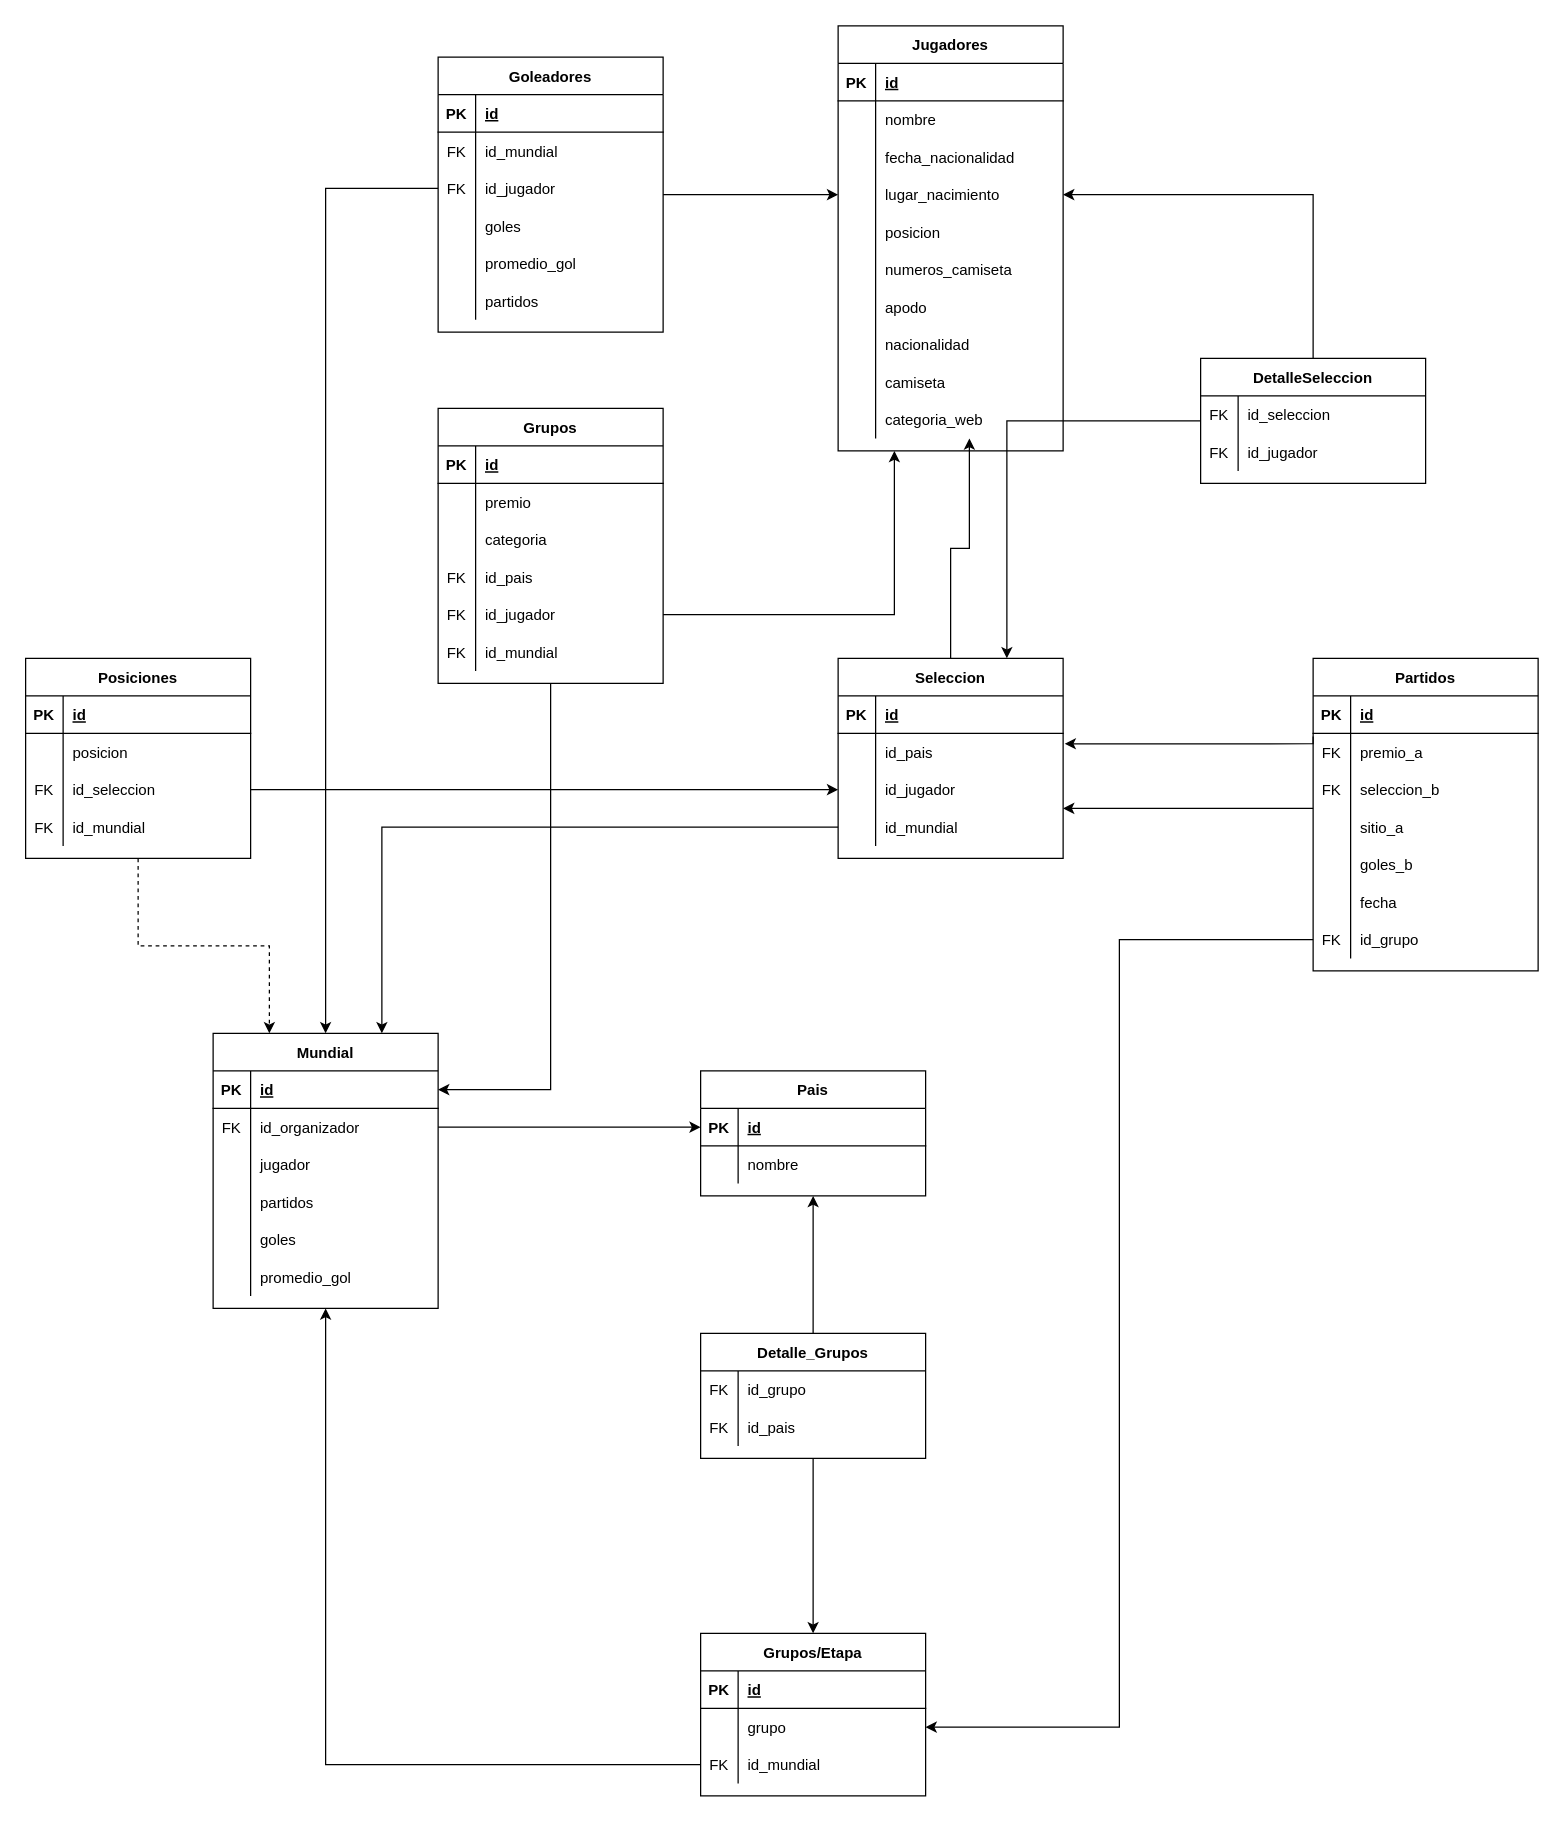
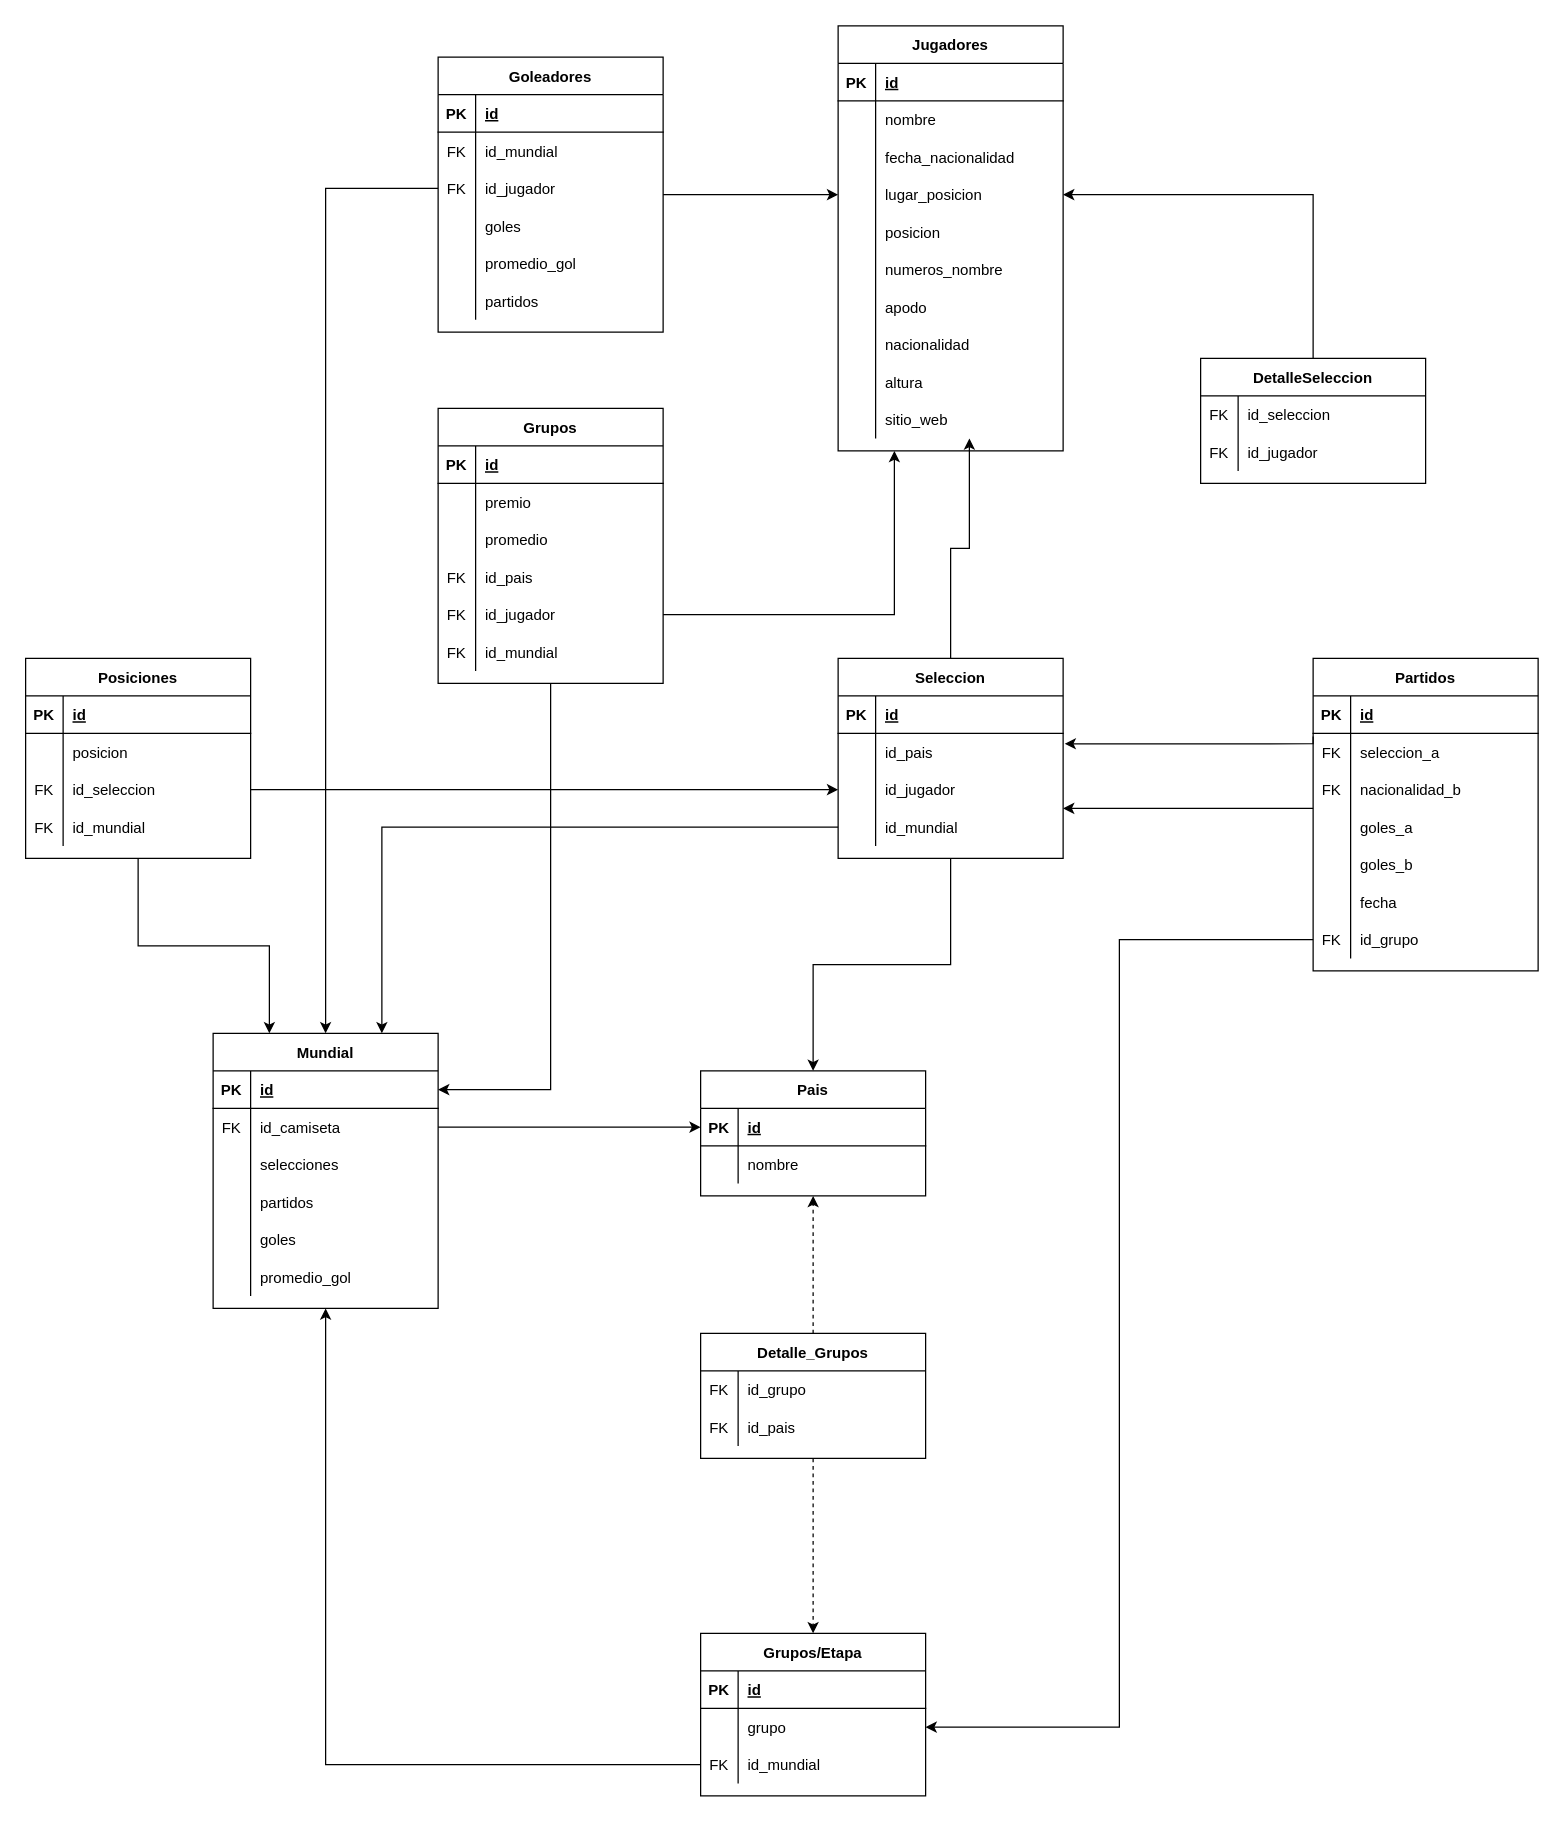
- <mxCell id="41" value="lugar_nacimiento" style="shape=partialRectangle;connectable=0;fillColor=none;top=0;left=0;bottom=0;right=0;align=left;spacingLeft=6;overflow=hidden;" parent="39" vertex="1"><mxGeometry x="30" width="150" height="30" as="geometry"><mxRectangle width="150" height="30" as="alternateBounds" /></mxGeometry></mxCell>
+ <mxCell id="41" value="lugar_posicion" style="shape=partialRectangle;connectable=0;fillColor=none;top=0;left=0;bottom=0;right=0;align=left;spacingLeft=6;overflow=hidden;" parent="39" vertex="1"><mxGeometry x="30" width="150" height="30" as="geometry"><mxRectangle width="150" height="30" as="alternateBounds" /></mxGeometry></mxCell>
- <mxCell id="47" value="numeros_camiseta" style="shape=partialRectangle;connectable=0;fillColor=none;top=0;left=0;bottom=0;right=0;align=left;spacingLeft=6;overflow=hidden;" parent="45" vertex="1"><mxGeometry x="30" width="150" height="30" as="geometry"><mxRectangle width="150" height="30" as="alternateBounds" /></mxGeometry></mxCell>
+ <mxCell id="47" value="numeros_nombre" style="shape=partialRectangle;connectable=0;fillColor=none;top=0;left=0;bottom=0;right=0;align=left;spacingLeft=6;overflow=hidden;" parent="45" vertex="1"><mxGeometry x="30" width="150" height="30" as="geometry"><mxRectangle width="150" height="30" as="alternateBounds" /></mxGeometry></mxCell>
- <mxCell id="56" value="camiseta" style="shape=partialRectangle;connectable=0;fillColor=none;top=0;left=0;bottom=0;right=0;align=left;spacingLeft=6;overflow=hidden;" parent="54" vertex="1"><mxGeometry x="30" width="150" height="30" as="geometry"><mxRectangle width="150" height="30" as="alternateBounds" /></mxGeometry></mxCell>
+ <mxCell id="56" value="altura" style="shape=partialRectangle;connectable=0;fillColor=none;top=0;left=0;bottom=0;right=0;align=left;spacingLeft=6;overflow=hidden;" parent="54" vertex="1"><mxGeometry x="30" width="150" height="30" as="geometry"><mxRectangle width="150" height="30" as="alternateBounds" /></mxGeometry></mxCell>
- <mxCell id="59" value="categoria_web" style="shape=partialRectangle;connectable=0;fillColor=none;top=0;left=0;bottom=0;right=0;align=left;spacingLeft=6;overflow=hidden;" parent="57" vertex="1"><mxGeometry x="30" width="150" height="30" as="geometry"><mxRectangle width="150" height="30" as="alternateBounds" /></mxGeometry></mxCell>
+ <mxCell id="59" value="sitio_web" style="shape=partialRectangle;connectable=0;fillColor=none;top=0;left=0;bottom=0;right=0;align=left;spacingLeft=6;overflow=hidden;" parent="57" vertex="1"><mxGeometry x="30" width="150" height="30" as="geometry"><mxRectangle width="150" height="30" as="alternateBounds" /></mxGeometry></mxCell>
- <mxCell id="185" value="" style="endArrow=classic;html=1;rounded=0;exitX=0;exitY=0.5;exitDx=0;exitDy=0;entryX=0.75;entryY=0;entryDx=0;entryDy=0;" edge="1" parent="1" source="178" target="127"><mxGeometry width="50" height="50" relative="1" as="geometry"><mxPoint x="810" y="506" as="sourcePoint" /><mxPoint x="860" y="456" as="targetPoint" /><Array as="points"><mxPoint x="805" y="336" /></Array></mxGeometry></mxCell>
- <mxCell id="167" value="categoria" style="shape=partialRectangle;connectable=0;fillColor=none;top=0;left=0;bottom=0;right=0;align=left;spacingLeft=6;overflow=hidden;" parent="165" vertex="1"><mxGeometry x="30" width="150" height="30" as="geometry"><mxRectangle width="150" height="30" as="alternateBounds" /></mxGeometry></mxCell>
+ <mxCell id="167" value="promedio" style="shape=partialRectangle;connectable=0;fillColor=none;top=0;left=0;bottom=0;right=0;align=left;spacingLeft=6;overflow=hidden;" parent="165" vertex="1"><mxGeometry x="30" width="150" height="30" as="geometry"><mxRectangle width="150" height="30" as="alternateBounds" /></mxGeometry></mxCell>
- <mxCell id="77" value="premio_a" style="shape=partialRectangle;connectable=0;fillColor=none;top=0;left=0;bottom=0;right=0;align=left;spacingLeft=6;overflow=hidden;" parent="75" vertex="1"><mxGeometry x="30" width="150" height="30" as="geometry"><mxRectangle width="150" height="30" as="alternateBounds" /></mxGeometry></mxCell>
+ <mxCell id="77" value="seleccion_a" style="shape=partialRectangle;connectable=0;fillColor=none;top=0;left=0;bottom=0;right=0;align=left;spacingLeft=6;overflow=hidden;" parent="75" vertex="1"><mxGeometry x="30" width="150" height="30" as="geometry"><mxRectangle width="150" height="30" as="alternateBounds" /></mxGeometry></mxCell>
- <mxCell id="80" value="seleccion_b" style="shape=partialRectangle;connectable=0;fillColor=none;top=0;left=0;bottom=0;right=0;align=left;spacingLeft=6;overflow=hidden;" parent="78" vertex="1"><mxGeometry x="30" width="150" height="30" as="geometry"><mxRectangle width="150" height="30" as="alternateBounds" /></mxGeometry></mxCell>
+ <mxCell id="80" value="nacionalidad_b" style="shape=partialRectangle;connectable=0;fillColor=none;top=0;left=0;bottom=0;right=0;align=left;spacingLeft=6;overflow=hidden;" parent="78" vertex="1"><mxGeometry x="30" width="150" height="30" as="geometry"><mxRectangle width="150" height="30" as="alternateBounds" /></mxGeometry></mxCell>
- <mxCell id="83" value="sitio_a" style="shape=partialRectangle;connectable=0;fillColor=none;top=0;left=0;bottom=0;right=0;align=left;spacingLeft=6;overflow=hidden;" parent="81" vertex="1"><mxGeometry x="30" width="150" height="30" as="geometry"><mxRectangle width="150" height="30" as="alternateBounds" /></mxGeometry></mxCell>
+ <mxCell id="83" value="goles_a" style="shape=partialRectangle;connectable=0;fillColor=none;top=0;left=0;bottom=0;right=0;align=left;spacingLeft=6;overflow=hidden;" parent="81" vertex="1"><mxGeometry x="30" width="150" height="30" as="geometry"><mxRectangle width="150" height="30" as="alternateBounds" /></mxGeometry></mxCell>
- <mxCell id="142" style="edgeStyle=orthogonalEdgeStyle;rounded=0;orthogonalLoop=1;jettySize=auto;html=1;entryX=0.25;entryY=0;entryDx=0;entryDy=0;dashed=1;" parent="1" source="143" target="2" edge="1"><mxGeometry relative="1" as="geometry" /></mxCell>
+ <mxCell id="142" style="edgeStyle=orthogonalEdgeStyle;rounded=0;orthogonalLoop=1;jettySize=auto;html=1;entryX=0.25;entryY=0;entryDx=0;entryDy=0;" parent="1" source="143" target="2" edge="1"><mxGeometry relative="1" as="geometry" /></mxCell>
+ <mxCell id="126" style="edgeStyle=orthogonalEdgeStyle;rounded=0;orthogonalLoop=1;jettySize=auto;html=1;entryX=0.5;entryY=0;entryDx=0;entryDy=0;" parent="1" source="127" target="21" edge="1"><mxGeometry relative="1" as="geometry" /></mxCell>
- <mxCell id="8" value="id_organizador" style="shape=partialRectangle;connectable=0;fillColor=none;top=0;left=0;bottom=0;right=0;align=left;spacingLeft=6;overflow=hidden;" parent="6" vertex="1"><mxGeometry x="30" width="150" height="30" as="geometry"><mxRectangle width="150" height="30" as="alternateBounds" /></mxGeometry></mxCell>
+ <mxCell id="8" value="id_camiseta" style="shape=partialRectangle;connectable=0;fillColor=none;top=0;left=0;bottom=0;right=0;align=left;spacingLeft=6;overflow=hidden;" parent="6" vertex="1"><mxGeometry x="30" width="150" height="30" as="geometry"><mxRectangle width="150" height="30" as="alternateBounds" /></mxGeometry></mxCell>
- <mxCell id="11" value="jugador" style="shape=partialRectangle;connectable=0;fillColor=none;top=0;left=0;bottom=0;right=0;align=left;spacingLeft=6;overflow=hidden;" parent="9" vertex="1"><mxGeometry x="30" width="150" height="30" as="geometry"><mxRectangle width="150" height="30" as="alternateBounds" /></mxGeometry></mxCell>
+ <mxCell id="11" value="selecciones" style="shape=partialRectangle;connectable=0;fillColor=none;top=0;left=0;bottom=0;right=0;align=left;spacingLeft=6;overflow=hidden;" parent="9" vertex="1"><mxGeometry x="30" width="150" height="30" as="geometry"><mxRectangle width="150" height="30" as="alternateBounds" /></mxGeometry></mxCell>
- <mxCell id="114" style="edgeStyle=orthogonalEdgeStyle;rounded=0;orthogonalLoop=1;jettySize=auto;html=1;entryX=0.5;entryY=1;entryDx=0;entryDy=0;" parent="1" source="116" target="21" edge="1"><mxGeometry relative="1" as="geometry" /></mxCell>
+ <mxCell id="114" style="edgeStyle=orthogonalEdgeStyle;rounded=0;orthogonalLoop=1;jettySize=auto;html=1;entryX=0.5;entryY=1;entryDx=0;entryDy=0;dashed=1;" parent="1" source="116" target="21" edge="1"><mxGeometry relative="1" as="geometry" /></mxCell>
- <mxCell id="115" style="edgeStyle=orthogonalEdgeStyle;rounded=0;orthogonalLoop=1;jettySize=auto;html=1;entryX=0.5;entryY=0;entryDx=0;entryDy=0;" parent="1" source="116" target="60" edge="1"><mxGeometry relative="1" as="geometry" /></mxCell>
+ <mxCell id="115" style="edgeStyle=orthogonalEdgeStyle;rounded=0;orthogonalLoop=1;jettySize=auto;html=1;entryX=0.5;entryY=0;entryDx=0;entryDy=0;dashed=1;" parent="1" source="116" target="60" edge="1"><mxGeometry relative="1" as="geometry" /></mxCell>
